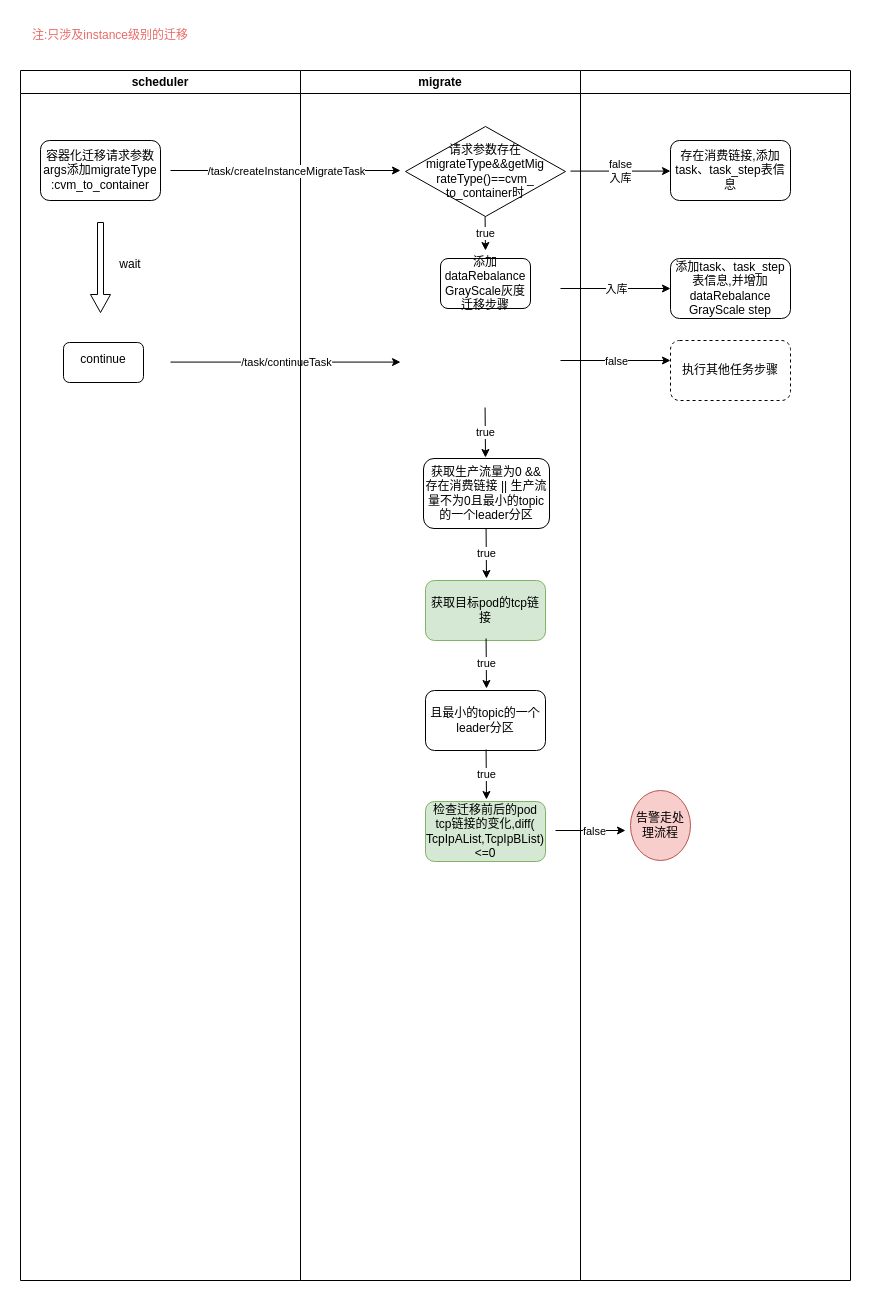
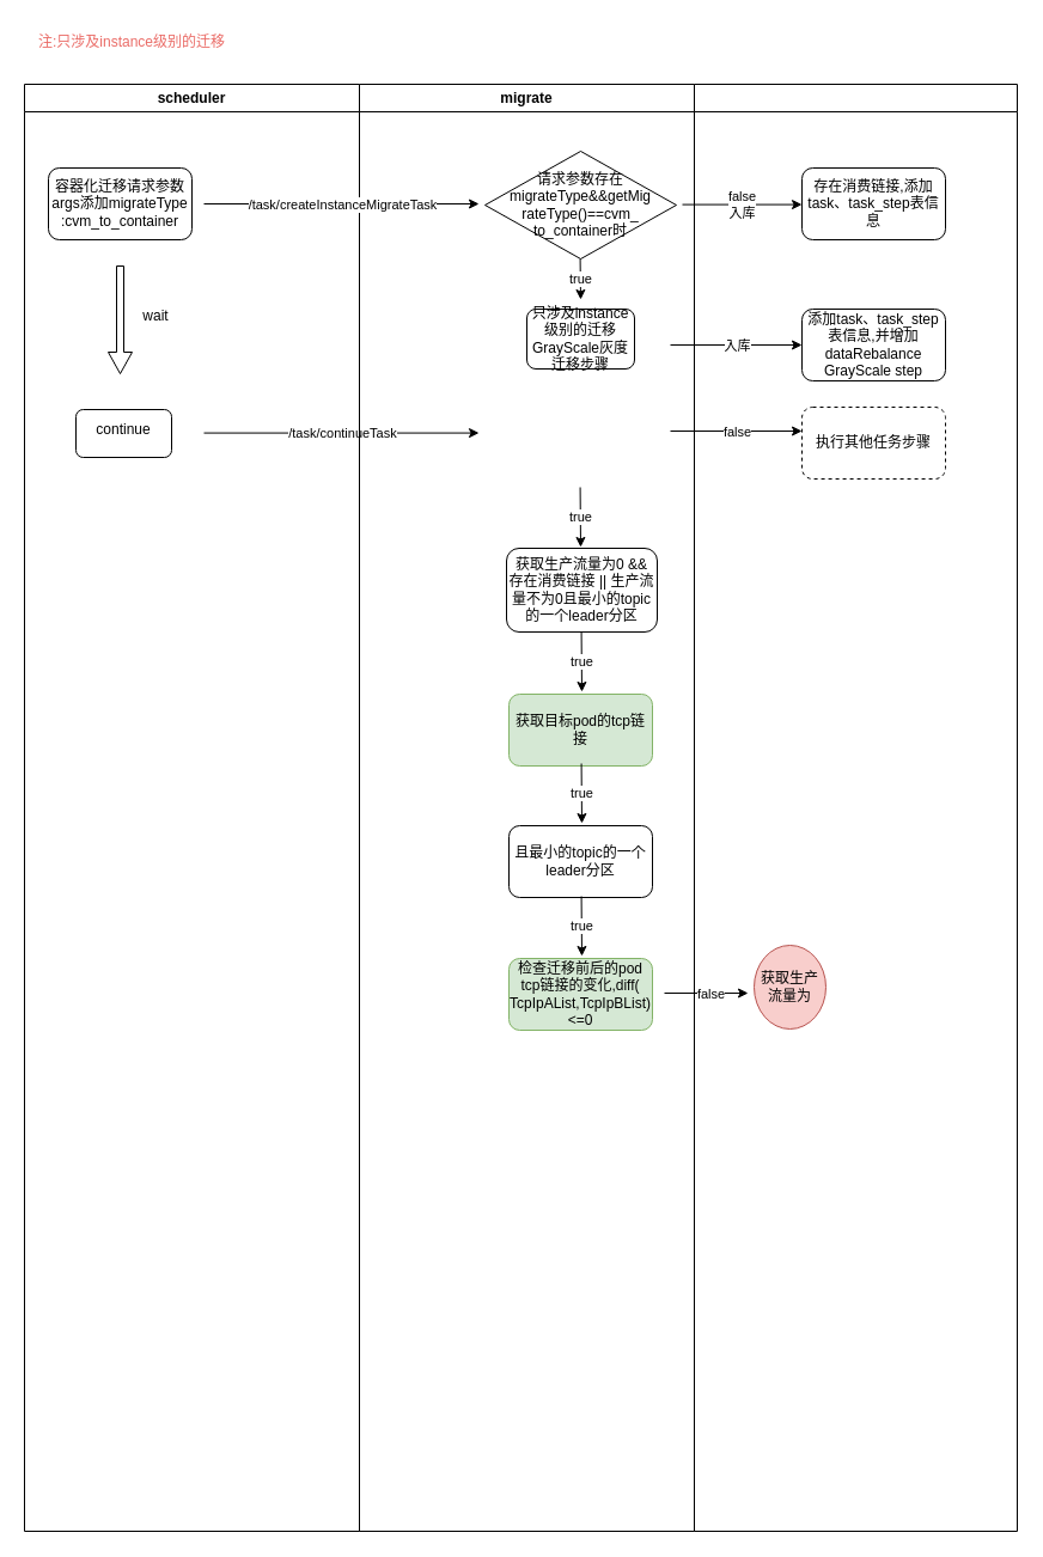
- <mxCell id="12" value="&lt;span style=&quot;background-color: initial;&quot;&gt;添加dataRebalance&lt;br&gt;GrayScale灰度迁移步骤&lt;/span&gt;&lt;br&gt;&lt;div style=&quot;font-size: medium; text-align: start;&quot; data-hash=&quot;51bad6599d4df9e1a372acc4f7090577&quot; data-version=&quot;3.0.0&quot;&gt;&lt;/div&gt;&lt;div style=&quot;font-size: medium; text-align: start;&quot; data-hash=&quot;51bad6599d4df9e1a372acc4f7090577&quot; data-version=&quot;3.0.0&quot;&gt;&lt;/div&gt;" style="rounded=1;whiteSpace=wrap;html=1;" parent="9" vertex="1"><mxGeometry x="140" y="188" width="90" height="50" as="geometry" /></mxCell>
+ <mxCell id="12" value="&lt;span style=&quot;background-color: initial;&quot;&gt;只涉及instance级别的迁移&lt;br&gt;GrayScale灰度迁移步骤&lt;/span&gt;&lt;br&gt;&lt;div style=&quot;font-size: medium; text-align: start;&quot; data-hash=&quot;51bad6599d4df9e1a372acc4f7090577&quot; data-version=&quot;3.0.0&quot;&gt;&lt;/div&gt;&lt;div style=&quot;font-size: medium; text-align: start;&quot; data-hash=&quot;51bad6599d4df9e1a372acc4f7090577&quot; data-version=&quot;3.0.0&quot;&gt;&lt;/div&gt;" style="rounded=1;whiteSpace=wrap;html=1;" parent="9" vertex="1"><mxGeometry x="140" y="188" width="90" height="50" as="geometry" /></mxCell>
- <mxCell id="32" value="告警走处理流程" style="ellipse;whiteSpace=wrap;html=1;fillColor=#f8cecc;strokeColor=#b85450;" vertex="1" parent="22"><mxGeometry x="50" y="720" width="60" height="70" as="geometry" /></mxCell>
+ <mxCell id="32" value="获取生产流量为" style="ellipse;whiteSpace=wrap;html=1;fillColor=#f8cecc;strokeColor=#b85450;" vertex="1" parent="22"><mxGeometry x="50" y="720" width="60" height="70" as="geometry" /></mxCell>
